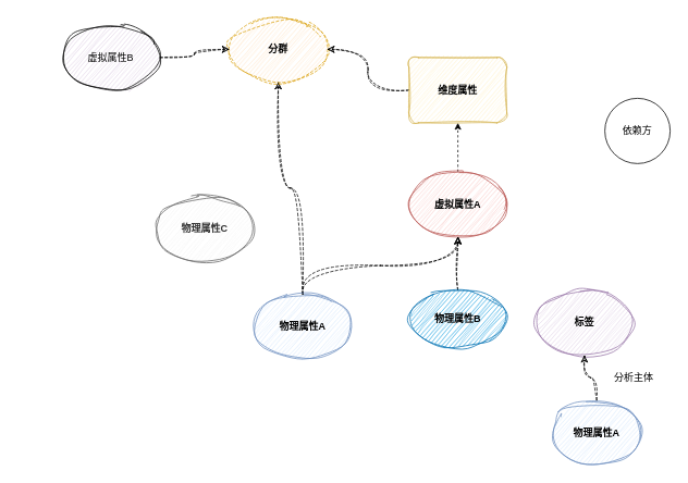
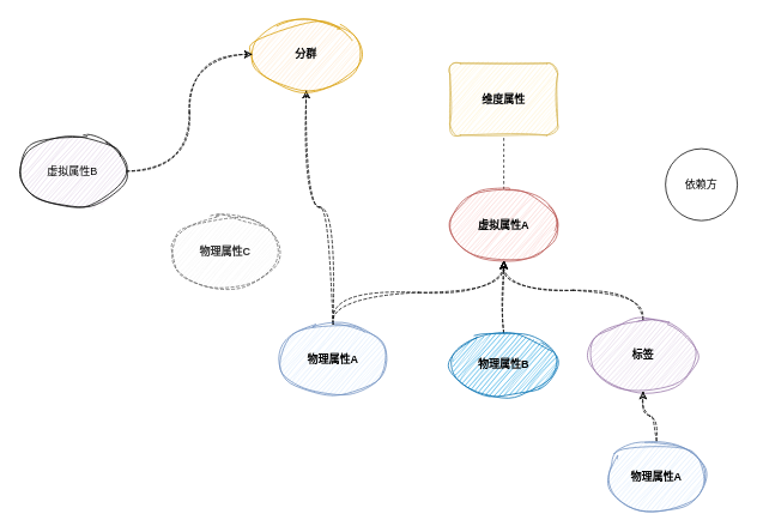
- <mxCell id="9" value="&lt;b&gt;分群&lt;/b&gt;" style="ellipse;whiteSpace=wrap;html=1;sketch=1;curveFitting=1;jiggle=2;shadow=0;fillColor=#ffe6cc;strokeColor=#d79b00;dashed=1;" parent="1" vertex="1"><mxGeometry x="280" y="20" width="120" height="80" as="geometry" /></mxCell>
+ <mxCell id="9" value="&lt;b&gt;分群&lt;/b&gt;" style="ellipse;whiteSpace=wrap;html=1;sketch=1;curveFitting=1;jiggle=2;shadow=0;fillColor=#ffe6cc;strokeColor=#d79b00;" parent="1" vertex="1"><mxGeometry x="280" y="20" width="120" height="80" as="geometry" /></mxCell>
- <mxCell id="19" value="虚拟属性B" style="ellipse;whiteSpace=wrap;html=1;sketch=1;curveFitting=1;jiggle=2;fillColor=#E1D5E7;" parent="1" vertex="1"><mxGeometry x="75" y="30" width="120" height="80" as="geometry" /></mxCell>
+ <mxCell id="19" value="虚拟属性B" style="ellipse;whiteSpace=wrap;html=1;sketch=1;curveFitting=1;jiggle=2;fillColor=#E1D5E7;" parent="1" vertex="1"><mxGeometry x="20" y="150" width="120" height="80" as="geometry" /></mxCell>
- <mxCell id="10" style="edgeStyle=orthogonalEdgeStyle;rounded=0;orthogonalLoop=1;jettySize=auto;html=1;exitX=1;exitY=0.5;exitDx=0;exitDy=0;curved=1;dashed=1;sketch=1;curveFitting=1;jiggle=2;" parent="1" source="11" target="9" edge="1"><mxGeometry relative="1" as="geometry" /></mxCell>
- <mxCell id="5" style="edgeStyle=orthogonalEdgeStyle;rounded=0;orthogonalLoop=1;jettySize=auto;html=1;curved=1;dashed=1;" parent="1" source="6" target="11" edge="1"><mxGeometry relative="1" as="geometry" /></mxCell>
+ <mxCell id="5" style="edgeStyle=orthogonalEdgeStyle;rounded=0;orthogonalLoop=1;jettySize=auto;html=1;curved=1;dashed=1;endArrow=none;" parent="1" source="6" target="11" edge="1"><mxGeometry relative="1" as="geometry" /></mxCell>
- <mxCell id="16" value="依赖方" style="ellipse;whiteSpace=wrap;html=1;aspect=fixed;" parent="1" vertex="1"><mxGeometry x="740" y="120" width="80" height="80" as="geometry" /></mxCell>
+ <mxCell id="16" value="依赖方" style="ellipse;whiteSpace=wrap;html=1;aspect=fixed;" parent="1" vertex="1"><mxGeometry x="740" y="165" width="80" height="80" as="geometry" /></mxCell>
- <mxCell id="17" value="&lt;b&gt;物理属性C&lt;/b&gt;" style="ellipse;whiteSpace=wrap;html=1;sketch=1;curveFitting=1;jiggle=2;fillColor=#f5f5f5;fontColor=#333333;strokeColor=#666666;" parent="1" vertex="1"><mxGeometry x="190" y="240" width="120" height="80" as="geometry" /></mxCell>
+ <mxCell id="17" value="&lt;b&gt;物理属性C&lt;/b&gt;" style="ellipse;whiteSpace=wrap;html=1;sketch=1;curveFitting=1;jiggle=2;fillColor=#f5f5f5;fontColor=#333333;strokeColor=#666666;dashed=1;" parent="1" vertex="1"><mxGeometry x="190" y="240" width="120" height="80" as="geometry" /></mxCell>
+ <mxCell id="7" style="edgeStyle=orthogonalEdgeStyle;rounded=0;orthogonalLoop=1;jettySize=auto;html=1;entryX=0.5;entryY=1;entryDx=0;entryDy=0;exitX=0.5;exitY=0;exitDx=0;exitDy=0;elbow=vertical;sketch=1;curveFitting=1;jiggle=2;curved=1;dashed=1;" parent="1" source="8" target="6" edge="1"><mxGeometry relative="1" as="geometry" /></mxCell>
- <mxCell id="15" value="&lt;b&gt;&lt;font color=&quot;#000000&quot;&gt;物理属性B&lt;/font&gt;&lt;/b&gt;" style="ellipse;whiteSpace=wrap;html=1;sketch=1;curveFitting=1;jiggle=2;fillColor=#1ba1e2;fontColor=#ffffff;strokeColor=#006EAF;" parent="1" vertex="1"><mxGeometry x="500" y="355" width="120" height="70" as="geometry" /></mxCell>
+ <mxCell id="15" value="&lt;b&gt;&lt;font color=&quot;#000000&quot;&gt;物理属性B&lt;/font&gt;&lt;/b&gt;" style="ellipse;whiteSpace=wrap;html=1;sketch=1;curveFitting=1;jiggle=2;fillColor=#1ba1e2;fontColor=#ffffff;strokeColor=#006EAF;" parent="1" vertex="1"><mxGeometry x="500" y="370" width="120" height="70" as="geometry" /></mxCell>
- <mxCell id="20" value="分析主体" style="text;html=1;align=center;verticalAlign=middle;resizable=0;points=[];autosize=1;strokeColor=none;fillColor=none;" vertex="1" parent="1"><mxGeometry x="740" y="448" width="70" height="30" as="geometry" /></mxCell>
